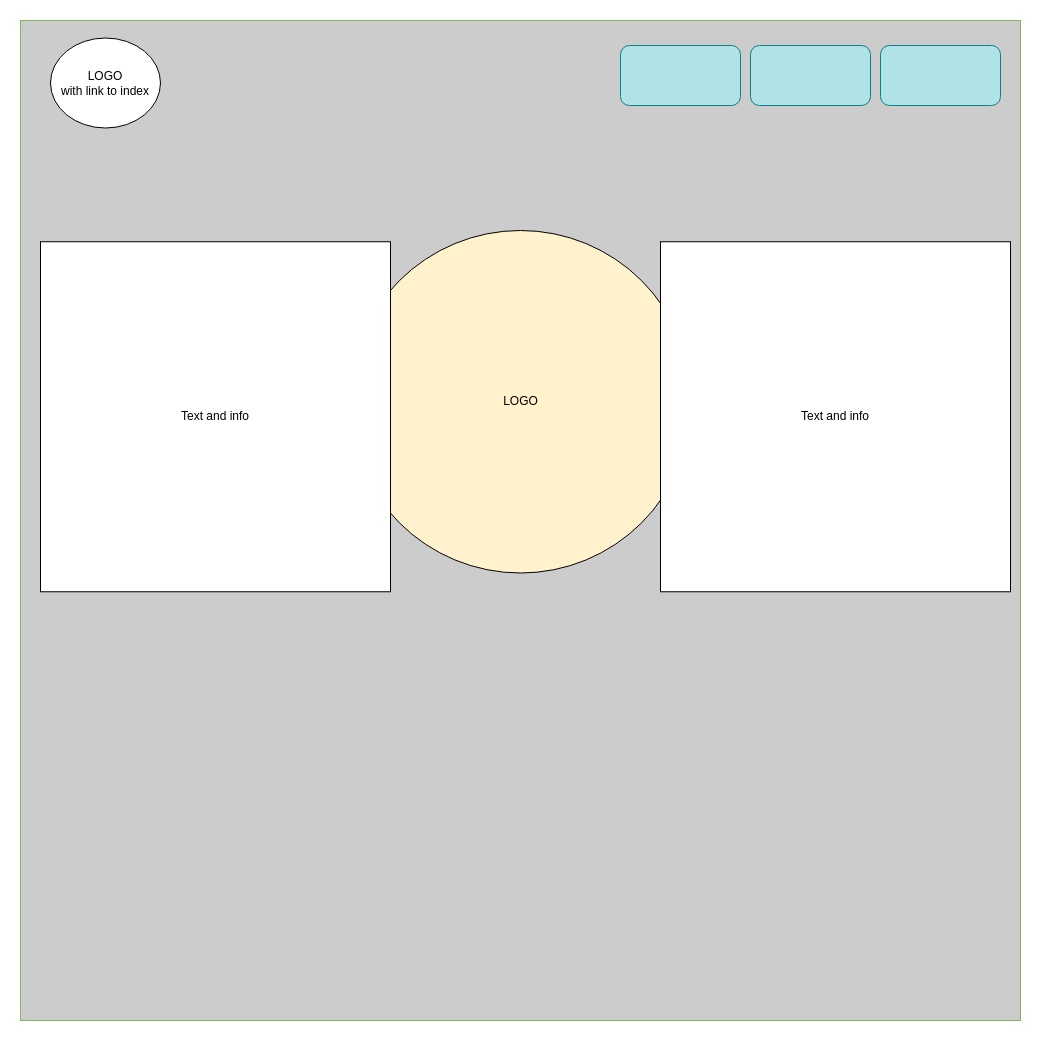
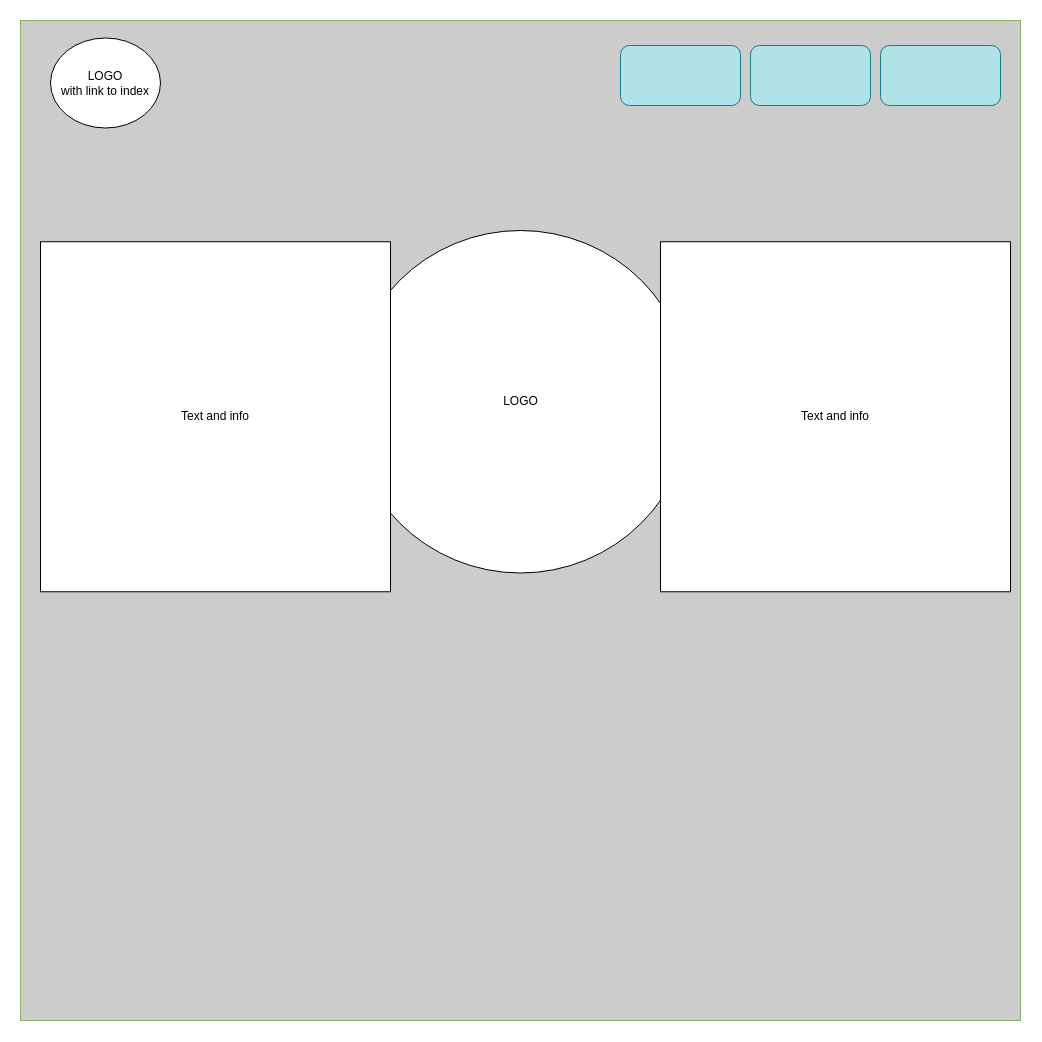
- <mxCell id="7" value="LOGO" style="ellipse;whiteSpace=wrap;html=1;aspect=fixed;fillColor=#fff2cc;" vertex="1" parent="1"><mxGeometry x="348.75" y="230" width="342.5" height="342.5" as="geometry" /></mxCell>
+ <mxCell id="7" value="LOGO" style="ellipse;whiteSpace=wrap;html=1;aspect=fixed;" vertex="1" parent="1"><mxGeometry x="348.75" y="230" width="342.5" height="342.5" as="geometry" /></mxCell>
